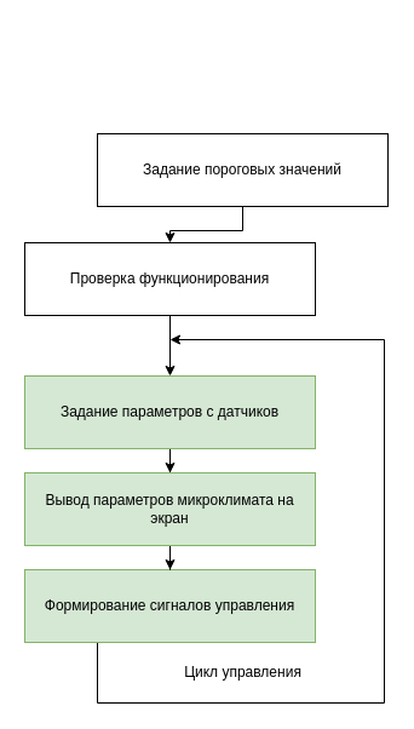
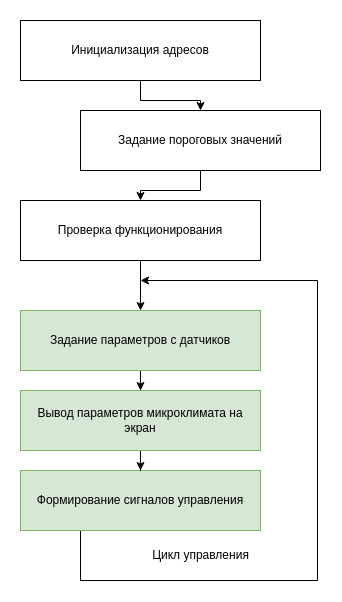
+ <mxCell id="3" value="Инициализация адресов" style="rounded=0;whiteSpace=wrap;html=1;" vertex="1" parent="1"><mxGeometry x="20" y="20" width="240" height="60" as="geometry" /></mxCell>
+ <mxCell id="2" style="edgeStyle=orthogonalEdgeStyle;rounded=0;orthogonalLoop=1;jettySize=auto;html=1;entryX=0.5;entryY=0;entryDx=0;entryDy=0;" edge="1" parent="1" source="3" target="5"><mxGeometry relative="1" as="geometry" /></mxCell>
